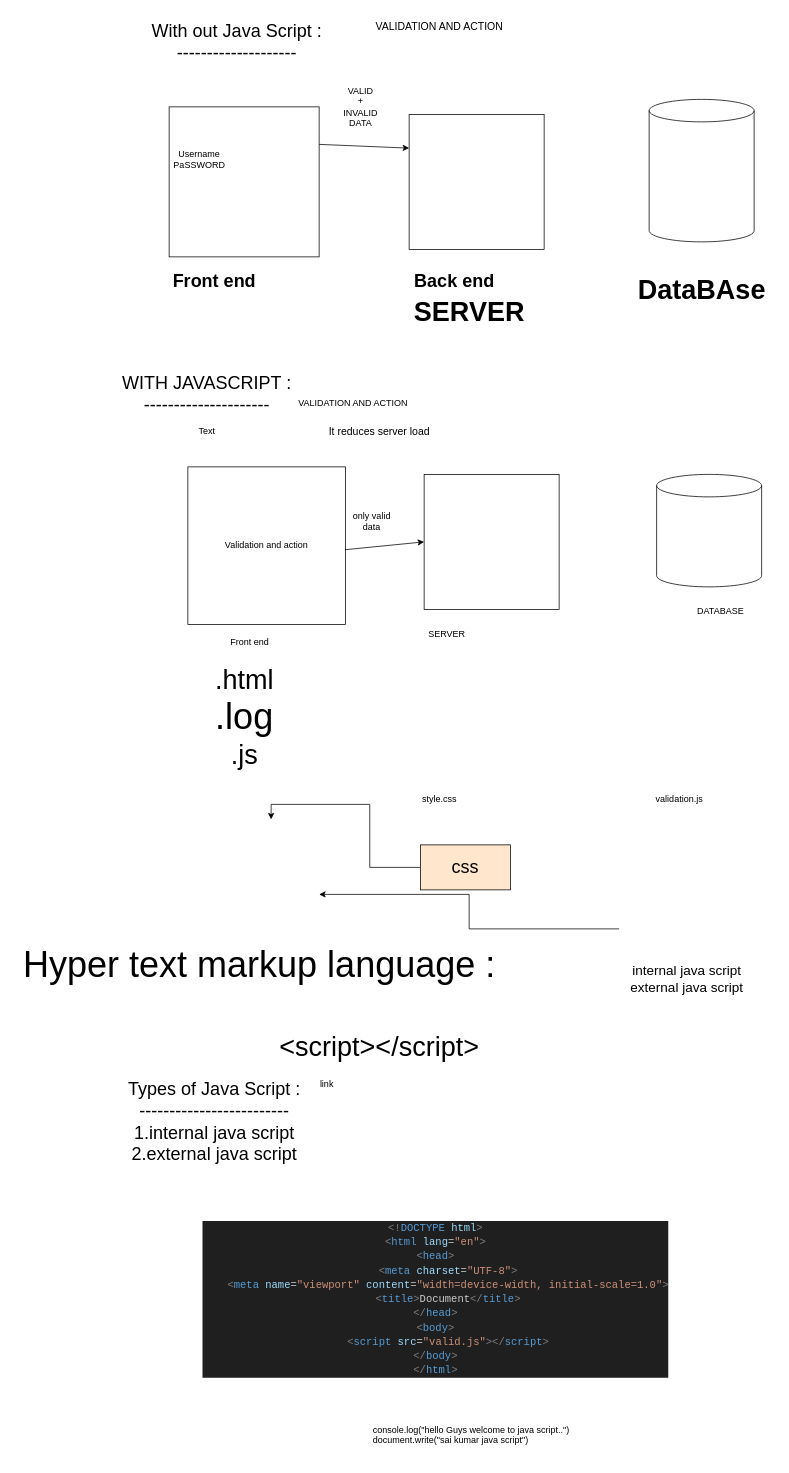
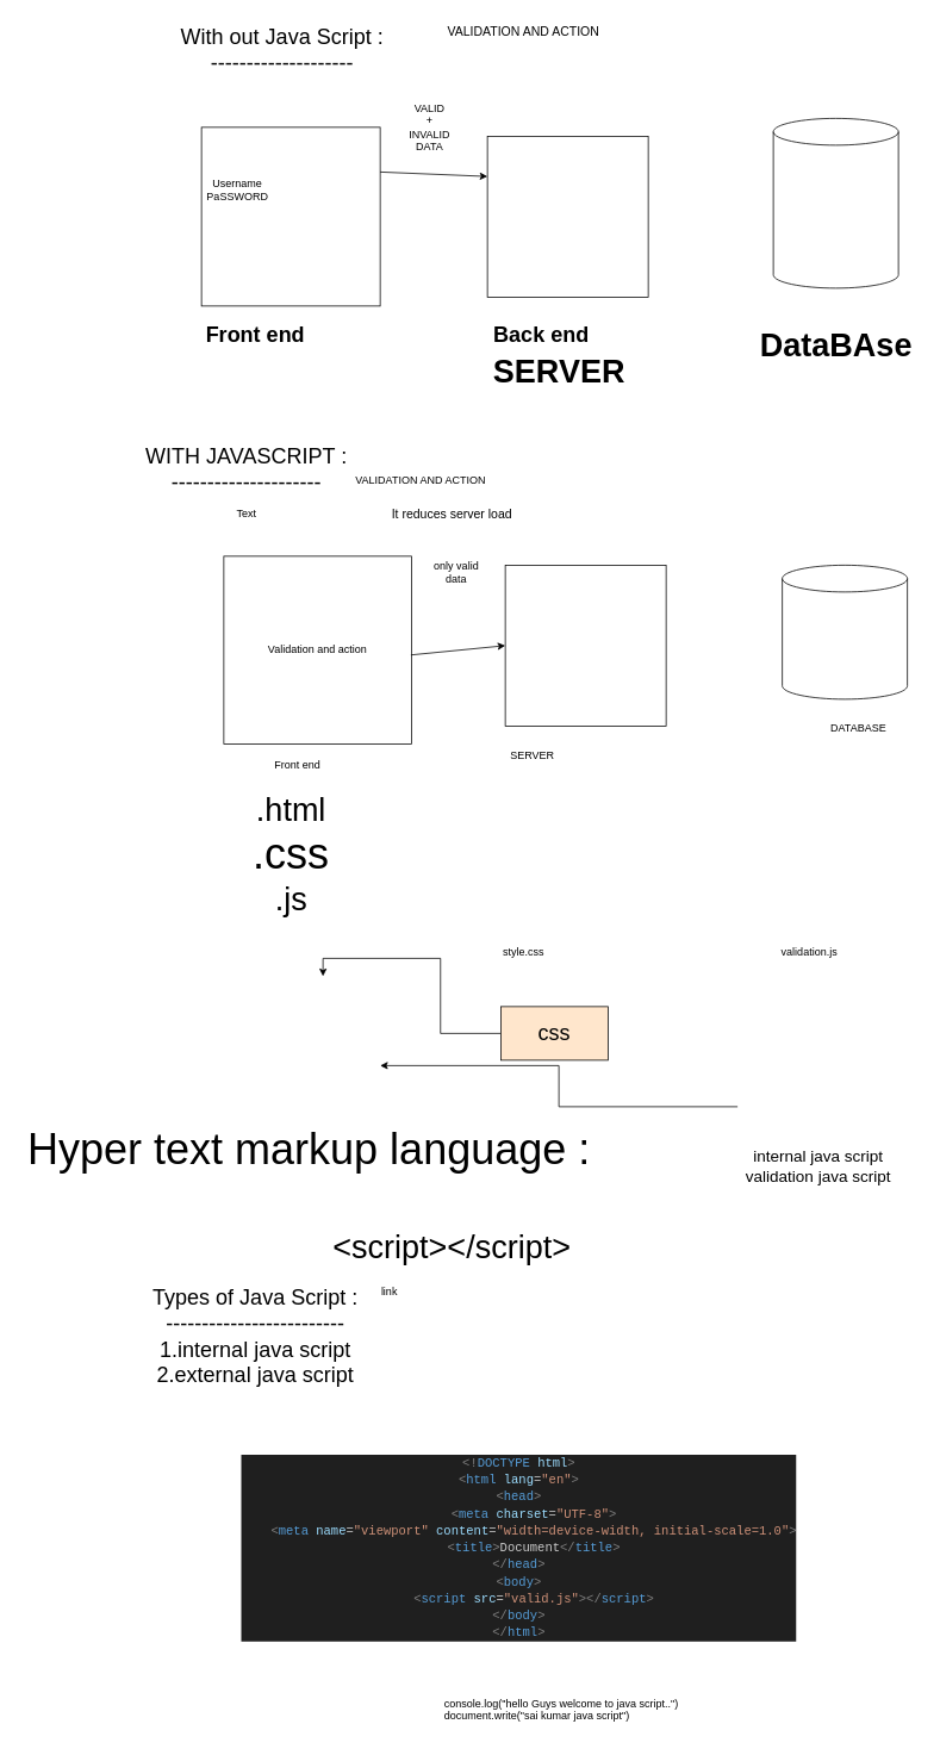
- <mxCell id="24" value="only valid&lt;div&gt;data&lt;/div&gt;" style="text;html=1;align=center;verticalAlign=middle;resizable=0;points=[];autosize=1;strokeColor=none;fillColor=none;" vertex="1" parent="1"><mxGeometry x="460" y="675" width="70" height="40" as="geometry" /></mxCell>
+ <mxCell id="24" value="only valid&lt;div&gt;data&lt;/div&gt;" style="text;html=1;align=center;verticalAlign=middle;resizable=0;points=[];autosize=1;strokeColor=none;fillColor=none;" vertex="1" parent="1"><mxGeometry x="475" y="620" width="70" height="40" as="geometry" /></mxCell>
- <mxCell id="26" value="&lt;font style=&quot;font-size: 36px;&quot;&gt;.html&lt;/font&gt;&lt;div&gt;&lt;font style=&quot;font-size: 48px;&quot;&gt;.log&lt;/font&gt;&lt;/div&gt;&lt;div&gt;&lt;font style=&quot;font-size: 36px;&quot;&gt;.js&lt;/font&gt;&lt;/div&gt;" style="text;html=1;align=center;verticalAlign=middle;resizable=0;points=[];autosize=1;strokeColor=none;fillColor=none;" vertex="1" parent="1"><mxGeometry x="270" y="875" width="110" height="160" as="geometry" /></mxCell>
+ <mxCell id="26" value="&lt;font style=&quot;font-size: 36px;&quot;&gt;.html&lt;/font&gt;&lt;div&gt;&lt;font style=&quot;font-size: 48px;&quot;&gt;.css&lt;/font&gt;&lt;/div&gt;&lt;div&gt;&lt;font style=&quot;font-size: 36px;&quot;&gt;.js&lt;/font&gt;&lt;/div&gt;" style="text;html=1;align=center;verticalAlign=middle;resizable=0;points=[];autosize=1;strokeColor=none;fillColor=none;" vertex="1" parent="1"><mxGeometry x="270" y="875" width="110" height="160" as="geometry" /></mxCell>
- <mxCell id="35" value="&lt;font style=&quot;font-size: 18px;&quot;&gt;internal java script&lt;/font&gt;&lt;div&gt;&lt;font style=&quot;font-size: 18px;&quot;&gt;external java script&lt;/font&gt;&lt;/div&gt;" style="text;html=1;align=center;verticalAlign=middle;resizable=0;points=[];autosize=1;strokeColor=none;fillColor=none;" vertex="1" parent="1"><mxGeometry x="830" y="1275" width="170" height="60" as="geometry" /></mxCell>
+ <mxCell id="35" value="&lt;font style=&quot;font-size: 18px;&quot;&gt;internal java script&lt;/font&gt;&lt;div&gt;&lt;font style=&quot;font-size: 18px;&quot;&gt;validation java script&lt;/font&gt;&lt;/div&gt;" style="text;html=1;align=center;verticalAlign=middle;resizable=0;points=[];autosize=1;strokeColor=none;fillColor=none;" vertex="1" parent="1"><mxGeometry x="830" y="1275" width="170" height="60" as="geometry" /></mxCell>
